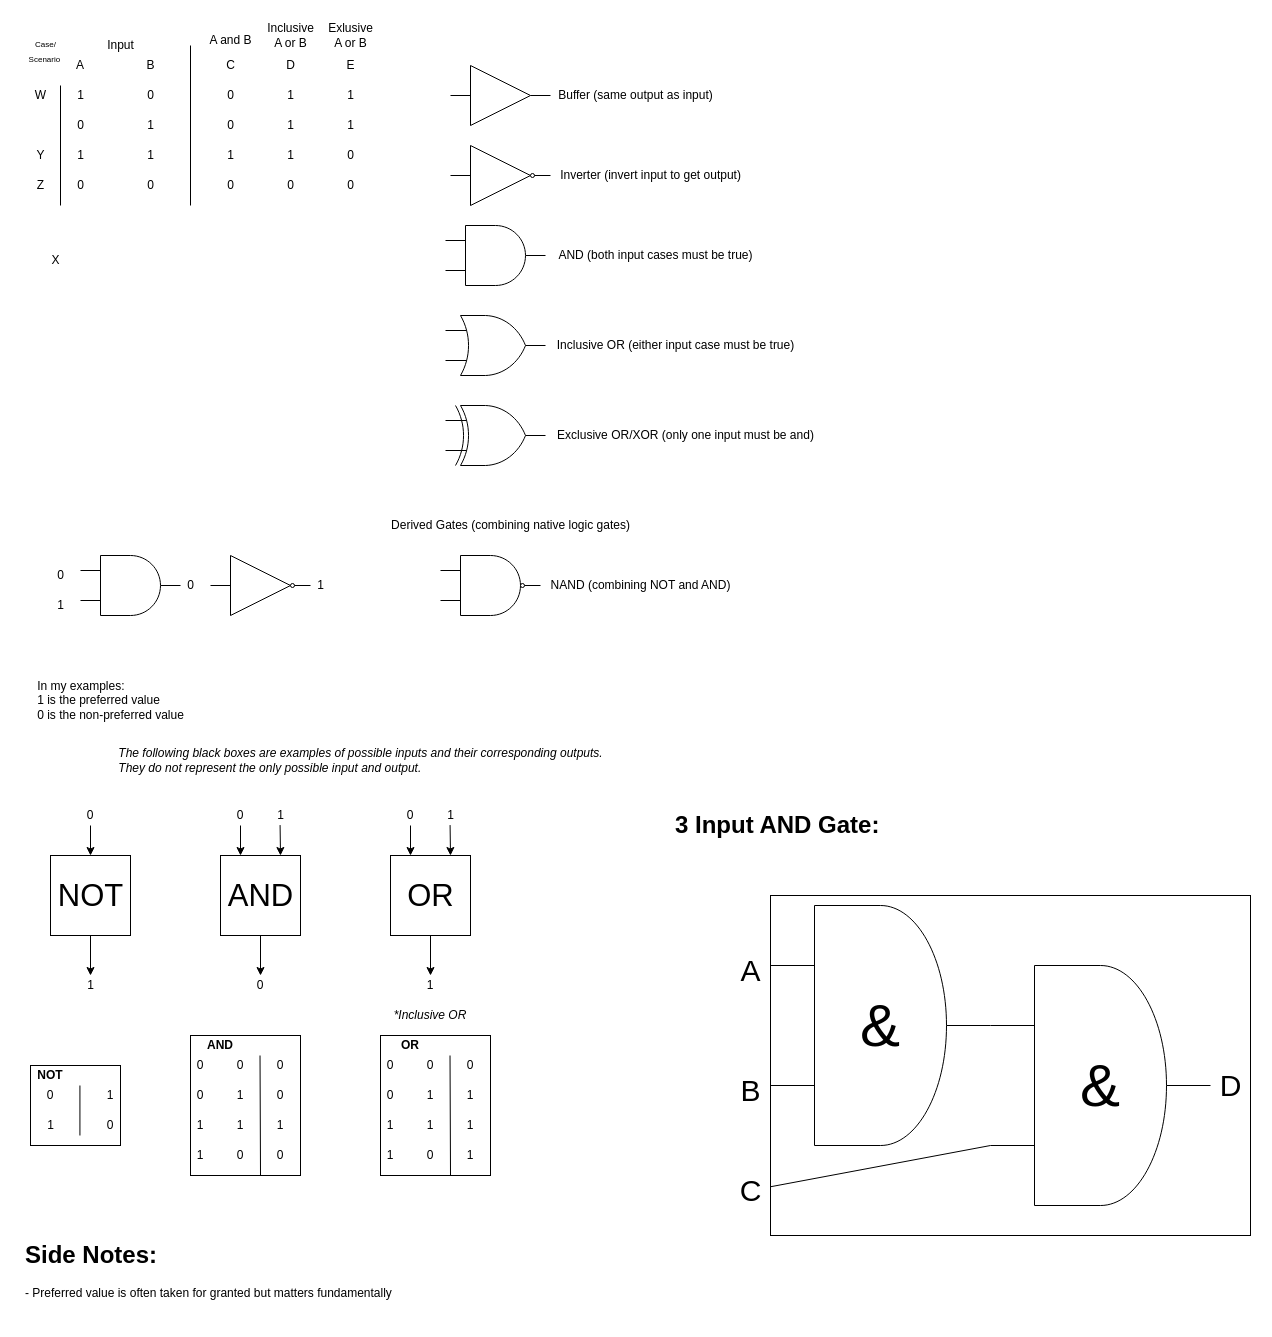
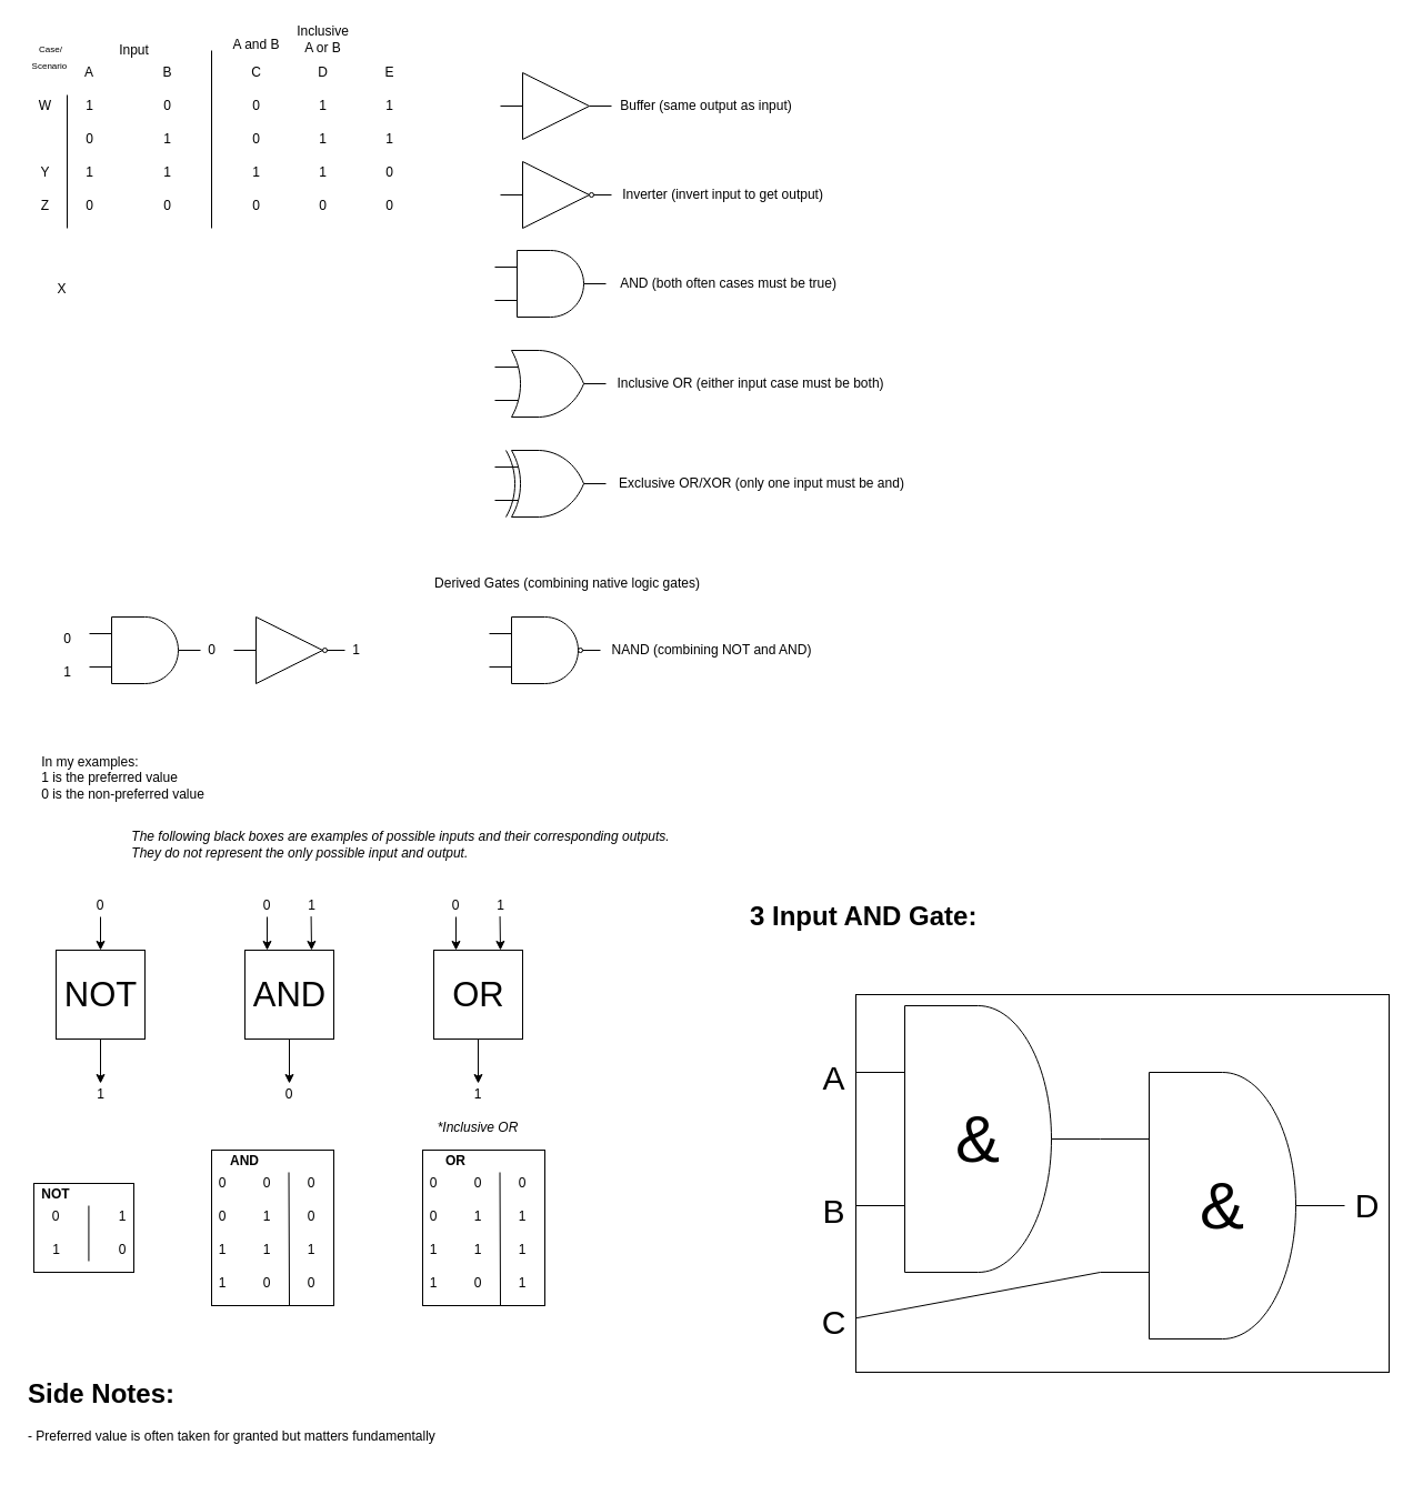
- <mxCell id="31" value="Exlusive&lt;br&gt;A or B" style="text;html=1;align=center;verticalAlign=middle;resizable=0;points=[];autosize=1;" parent="1" vertex="1"><mxGeometry x="320" y="20" width="60" height="30" as="geometry" /></mxCell>
- <mxCell id="49" value="AND (both input cases must be true)" style="text;html=1;align=center;verticalAlign=middle;resizable=0;points=[];autosize=1;" parent="1" vertex="1"><mxGeometry x="550" y="245" width="210" height="20" as="geometry" /></mxCell>
+ <mxCell id="49" value="AND (both often cases must be true)" style="text;html=1;align=center;verticalAlign=middle;resizable=0;points=[];autosize=1;" parent="1" vertex="1"><mxGeometry x="550" y="245" width="210" height="20" as="geometry" /></mxCell>
- <mxCell id="51" value="Inclusive OR (either input case must be true)" style="text;html=1;align=center;verticalAlign=middle;resizable=0;points=[];autosize=1;" parent="1" vertex="1"><mxGeometry x="550" y="335" width="250" height="20" as="geometry" /></mxCell>
+ <mxCell id="51" value="Inclusive OR (either input case must be both)" style="text;html=1;align=center;verticalAlign=middle;resizable=0;points=[];autosize=1;" parent="1" vertex="1"><mxGeometry x="550" y="335" width="250" height="20" as="geometry" /></mxCell>
